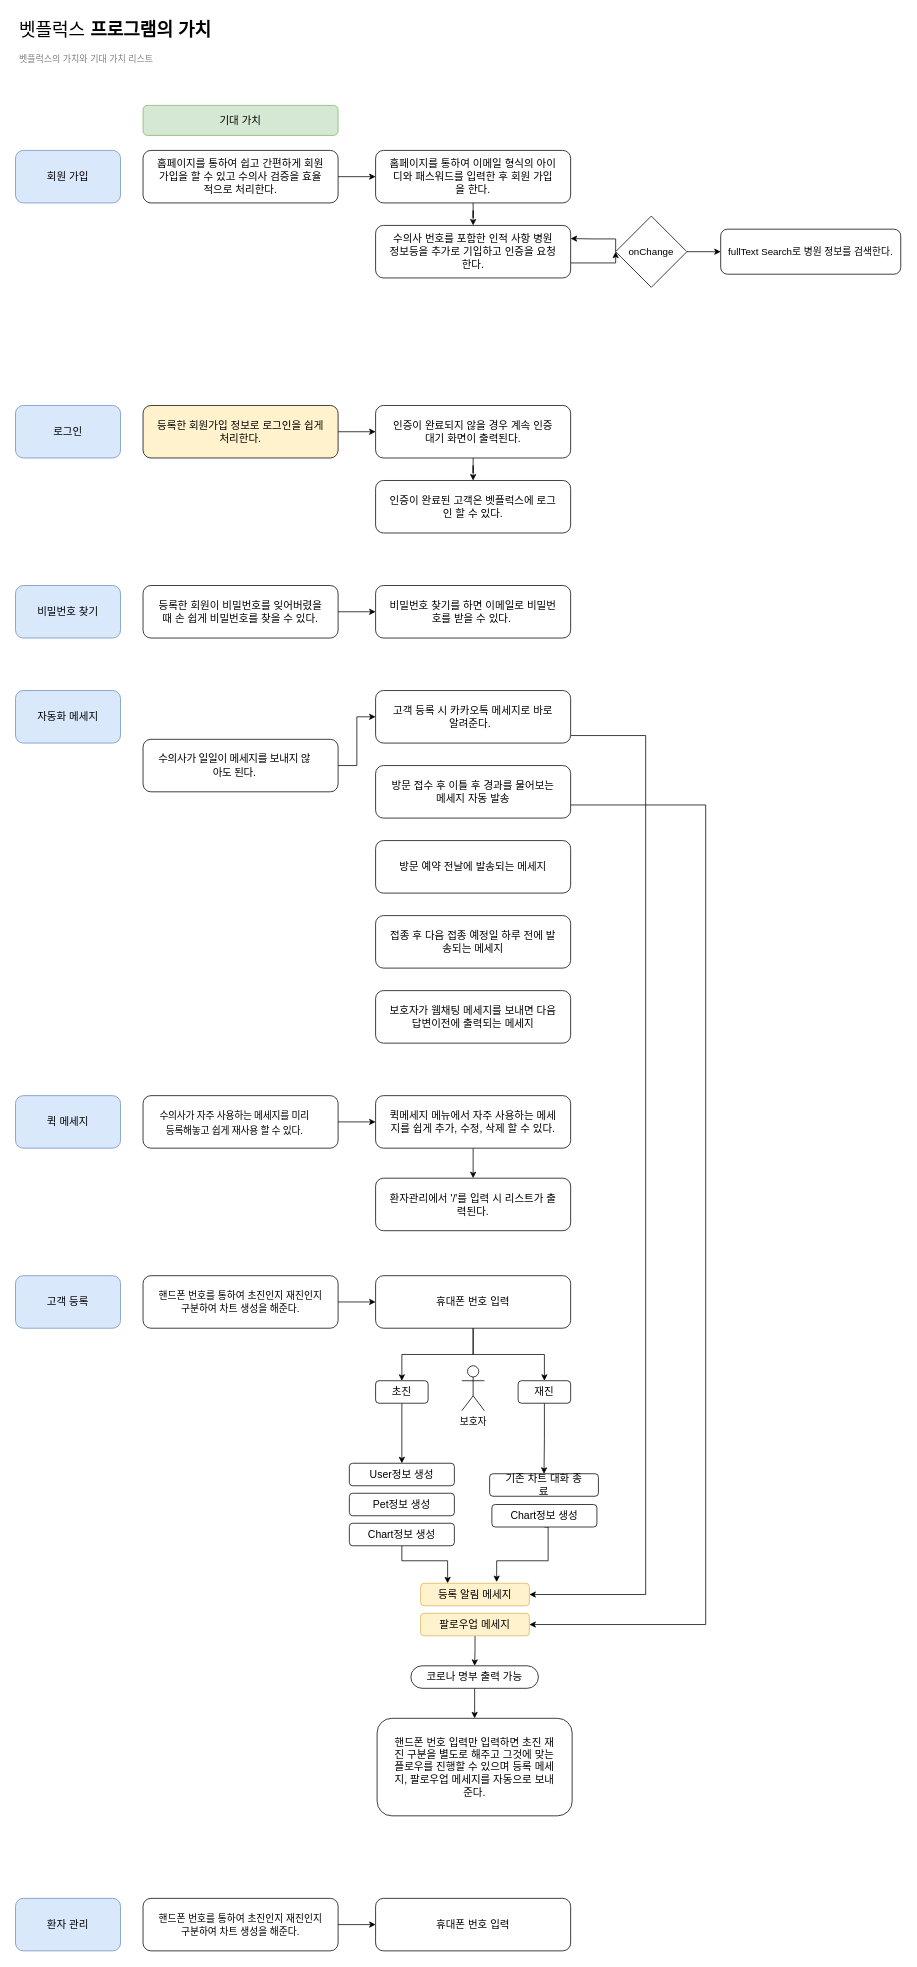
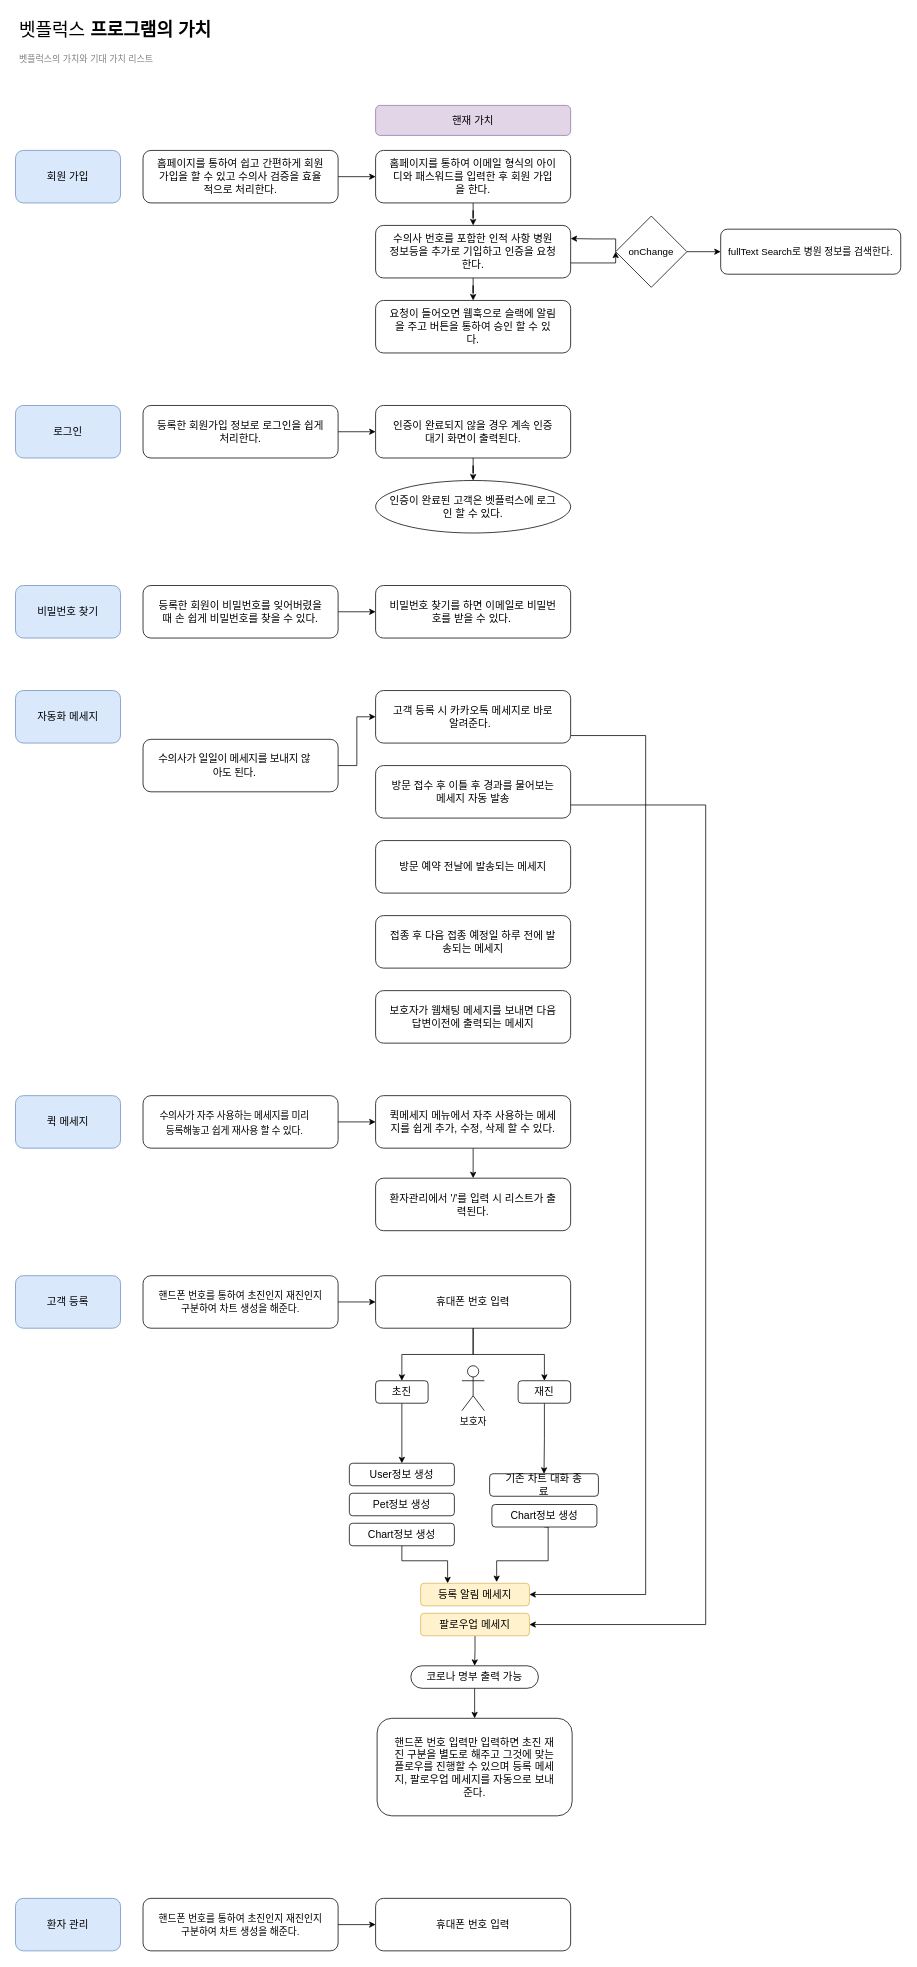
- <mxCell id="5" value="기대 가치" style="rounded=1;whiteSpace=wrap;html=1;fontSize=14;fillColor=#d5e8d4;strokeColor=#82b366;" vertex="1" parent="1"><mxGeometry x="190" y="140" width="260" height="40" as="geometry" /></mxCell>
+ <mxCell id="6" value="핸재 가치" style="rounded=1;whiteSpace=wrap;html=1;fontSize=14;fillColor=#e1d5e7;strokeColor=#9673a6;" vertex="1" parent="1"><mxGeometry x="500" y="140" width="260" height="40" as="geometry" /></mxCell>
+ <mxCell id="11" style="edgeStyle=orthogonalEdgeStyle;rounded=0;orthogonalLoop=1;jettySize=auto;html=1;entryX=0.5;entryY=0;entryDx=0;entryDy=0;fontSize=14;" edge="1" parent="1" source="13" target="14"><mxGeometry relative="1" as="geometry" /></mxCell>
+ <mxCell id="14" value="요청이 들어오면 웹훅으로 슬랙에 알림을 주고 버튼을 통하여 승인 할 수 있다." style="rounded=1;whiteSpace=wrap;html=1;fontSize=14;spacing=20;" vertex="1" parent="1"><mxGeometry x="500" y="400" width="260" height="70" as="geometry" /></mxCell>
- <mxCell id="18" value="등록한 회원가입 정보로 로그인을 쉽게 처리한다." style="rounded=1;whiteSpace=wrap;html=1;fontSize=14;spacing=20;fillColor=#fff2cc;" vertex="1" parent="1"><mxGeometry x="190" y="540" width="260" height="70" as="geometry" /></mxCell>
+ <mxCell id="18" value="등록한 회원가입 정보로 로그인을 쉽게 처리한다." style="rounded=1;whiteSpace=wrap;html=1;fontSize=14;spacing=20;" vertex="1" parent="1"><mxGeometry x="190" y="540" width="260" height="70" as="geometry" /></mxCell>
- <mxCell id="20" value="인증이 완료된 고객은 벳플럭스에 로그인 할 수 있다." style="rounded=1;whiteSpace=wrap;html=1;fontSize=14;spacing=20;" vertex="1" parent="1"><mxGeometry x="500" y="640" width="260" height="70" as="geometry" /></mxCell>
+ <mxCell id="20" value="인증이 완료된 고객은 벳플럭스에 로그인 할 수 있다." style="ellipse;whiteSpace=wrap;html=1;fontSize=14;spacing=20;" vertex="1" parent="1"><mxGeometry x="500" y="640" width="260" height="70" as="geometry" /></mxCell>
